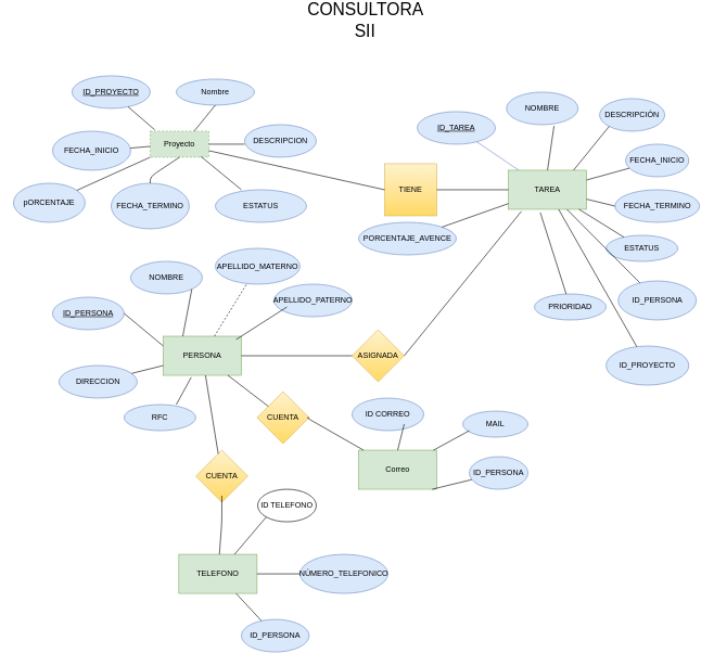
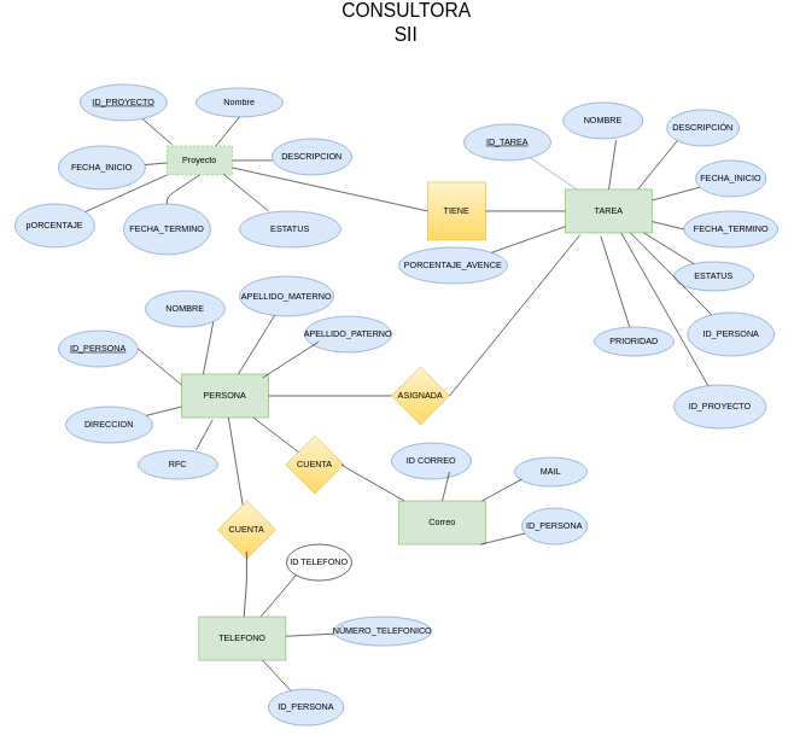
- <mxCell id="66" value="" style="endArrow=none;html=1;dashed=1;" edge="1" parent="1" source="43" target="47"><mxGeometry width="50" height="50" relative="1" as="geometry"><mxPoint x="450" y="640" as="sourcePoint" /><mxPoint x="500" y="590" as="targetPoint" /></mxGeometry></mxCell>
+ <mxCell id="66" value="" style="endArrow=none;html=1;" edge="1" parent="1" source="43" target="47"><mxGeometry width="50" height="50" relative="1" as="geometry"><mxPoint x="450" y="640" as="sourcePoint" /><mxPoint x="500" y="590" as="targetPoint" /></mxGeometry></mxCell>
- <mxCell id="54" value="NÚMERO_TELEFONICO" style="ellipse;whiteSpace=wrap;html=1;fillColor=#dae8fc;strokeColor=#6c8ebf;" vertex="1" parent="1"><mxGeometry x="460" y="850" width="135" height="60" as="geometry" /></mxCell>
+ <mxCell id="54" value="NÚMERO_TELEFONICO" style="ellipse;whiteSpace=wrap;html=1;fillColor=#dae8fc;strokeColor=#6c8ebf;" vertex="1" parent="1"><mxGeometry x="460" y="850" width="135" height="40" as="geometry" /></mxCell>
